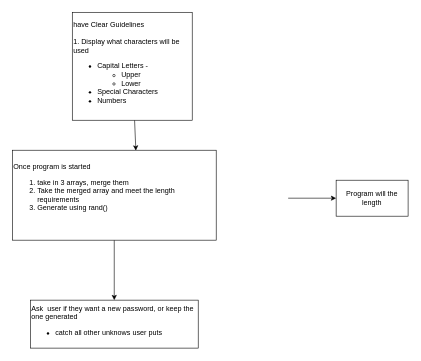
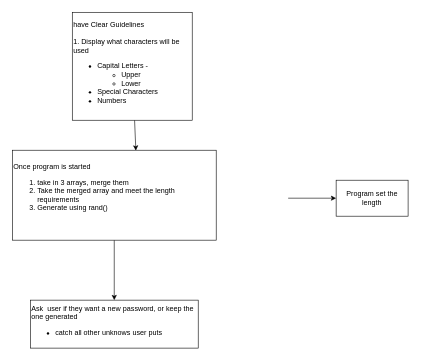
- <mxCell id="7" value="Program will the length" style="whiteSpace=wrap;html=1;" vertex="1" parent="1"><mxGeometry x="560" y="300" width="120" height="60" as="geometry" /></mxCell>
+ <mxCell id="7" value="Program set the length" style="whiteSpace=wrap;html=1;" vertex="1" parent="1"><mxGeometry x="560" y="300" width="120" height="60" as="geometry" /></mxCell>
